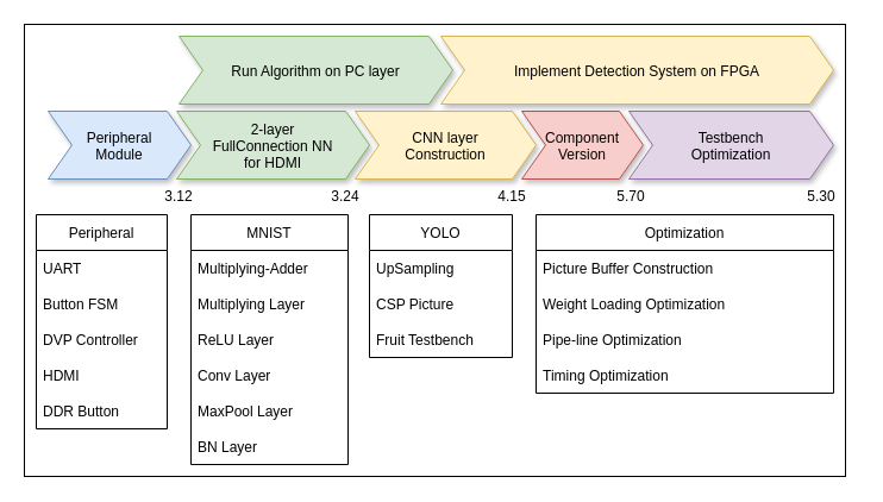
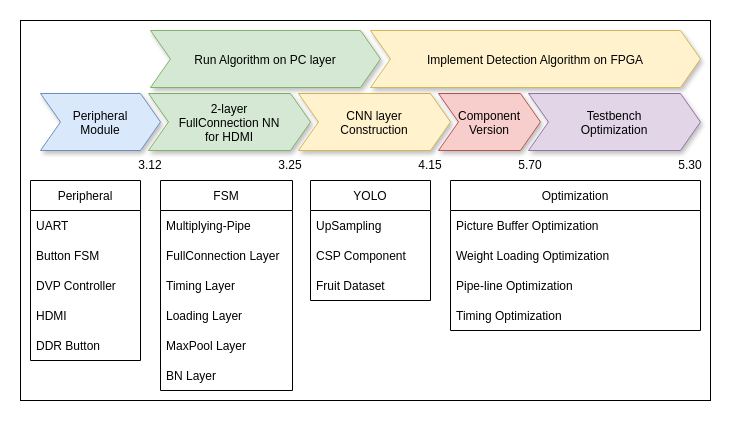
- <mxCell id="37" value="Implement Detection System on FPGA" style="shape=step;perimeter=stepPerimeter;fixedSize=1;points=[];fillColor=#fff2cc;strokeColor=#d6b656;shadow=1;" vertex="1" parent="1"><mxGeometry x="370" y="30" width="330" height="57" as="geometry" /></mxCell>
+ <mxCell id="37" value="Implement Detection Algorithm on FPGA" style="shape=step;perimeter=stepPerimeter;fixedSize=1;points=[];fillColor=#fff2cc;strokeColor=#d6b656;shadow=1;" vertex="1" parent="1"><mxGeometry x="370" y="30" width="330" height="57" as="geometry" /></mxCell>
- <mxCell id="10" value="3.24" style="text;html=1;strokeColor=none;fillColor=none;align=center;verticalAlign=middle;whiteSpace=wrap;rounded=0;" parent="1" vertex="1"><mxGeometry x="260" y="150" width="60" height="30" as="geometry" /></mxCell>
+ <mxCell id="10" value="3.25" style="text;html=1;strokeColor=none;fillColor=none;align=center;verticalAlign=middle;whiteSpace=wrap;rounded=0;" parent="1" vertex="1"><mxGeometry x="260" y="150" width="60" height="30" as="geometry" /></mxCell>
- <mxCell id="20" value="MNIST" style="swimlane;fontStyle=0;childLayout=stackLayout;horizontal=1;startSize=30;horizontalStack=0;resizeParent=1;resizeParentMax=0;resizeLast=0;collapsible=1;marginBottom=0;" vertex="1" parent="1"><mxGeometry x="160" y="180" width="132" height="210" as="geometry" /></mxCell>
+ <mxCell id="20" value="FSM" style="swimlane;fontStyle=0;childLayout=stackLayout;horizontal=1;startSize=30;horizontalStack=0;resizeParent=1;resizeParentMax=0;resizeLast=0;collapsible=1;marginBottom=0;" vertex="1" parent="1"><mxGeometry x="160" y="180" width="132" height="210" as="geometry" /></mxCell>
- <mxCell id="21" value="Multiplying-Adder" style="text;strokeColor=none;fillColor=none;align=left;verticalAlign=middle;spacingLeft=4;spacingRight=4;overflow=hidden;points=[[0,0.5],[1,0.5]];portConstraint=eastwest;rotatable=0;" vertex="1" parent="20"><mxGeometry y="30" width="132" height="30" as="geometry" /></mxCell>
+ <mxCell id="21" value="Multiplying-Pipe" style="text;strokeColor=none;fillColor=none;align=left;verticalAlign=middle;spacingLeft=4;spacingRight=4;overflow=hidden;points=[[0,0.5],[1,0.5]];portConstraint=eastwest;rotatable=0;" vertex="1" parent="20"><mxGeometry y="30" width="132" height="30" as="geometry" /></mxCell>
- <mxCell id="33" value="Picture Buffer Construction" style="text;strokeColor=none;fillColor=none;align=left;verticalAlign=middle;spacingLeft=4;spacingRight=4;overflow=hidden;points=[[0,0.5],[1,0.5]];portConstraint=eastwest;rotatable=0;" vertex="1" parent="32"><mxGeometry y="30" width="250" height="30" as="geometry" /></mxCell>
+ <mxCell id="33" value="Picture Buffer Optimization" style="text;strokeColor=none;fillColor=none;align=left;verticalAlign=middle;spacingLeft=4;spacingRight=4;overflow=hidden;points=[[0,0.5],[1,0.5]];portConstraint=eastwest;rotatable=0;" vertex="1" parent="32"><mxGeometry y="30" width="250" height="30" as="geometry" /></mxCell>
- <mxCell id="22" value="Multiplying Layer" style="text;strokeColor=none;fillColor=none;align=left;verticalAlign=middle;spacingLeft=4;spacingRight=4;overflow=hidden;points=[[0,0.5],[1,0.5]];portConstraint=eastwest;rotatable=0;" vertex="1" parent="20"><mxGeometry y="60" width="132" height="30" as="geometry" /></mxCell>
+ <mxCell id="22" value="FullConnection Layer" style="text;strokeColor=none;fillColor=none;align=left;verticalAlign=middle;spacingLeft=4;spacingRight=4;overflow=hidden;points=[[0,0.5],[1,0.5]];portConstraint=eastwest;rotatable=0;" vertex="1" parent="20"><mxGeometry y="60" width="132" height="30" as="geometry" /></mxCell>
- <mxCell id="30" value="CSP Picture" style="text;strokeColor=none;fillColor=none;align=left;verticalAlign=middle;spacingLeft=4;spacingRight=4;overflow=hidden;points=[[0,0.5],[1,0.5]];portConstraint=eastwest;rotatable=0;" vertex="1" parent="28"><mxGeometry y="60" width="120" height="30" as="geometry" /></mxCell>
+ <mxCell id="30" value="CSP Component" style="text;strokeColor=none;fillColor=none;align=left;verticalAlign=middle;spacingLeft=4;spacingRight=4;overflow=hidden;points=[[0,0.5],[1,0.5]];portConstraint=eastwest;rotatable=0;" vertex="1" parent="28"><mxGeometry y="60" width="120" height="30" as="geometry" /></mxCell>
- <mxCell id="23" value="ReLU Layer" style="text;strokeColor=none;fillColor=none;align=left;verticalAlign=middle;spacingLeft=4;spacingRight=4;overflow=hidden;points=[[0,0.5],[1,0.5]];portConstraint=eastwest;rotatable=0;" vertex="1" parent="20"><mxGeometry y="90" width="132" height="30" as="geometry" /></mxCell>
+ <mxCell id="23" value="Timing Layer" style="text;strokeColor=none;fillColor=none;align=left;verticalAlign=middle;spacingLeft=4;spacingRight=4;overflow=hidden;points=[[0,0.5],[1,0.5]];portConstraint=eastwest;rotatable=0;" vertex="1" parent="20"><mxGeometry y="90" width="132" height="30" as="geometry" /></mxCell>
- <mxCell id="31" value="Fruit Testbench" style="text;strokeColor=none;fillColor=none;align=left;verticalAlign=middle;spacingLeft=4;spacingRight=4;overflow=hidden;points=[[0,0.5],[1,0.5]];portConstraint=eastwest;rotatable=0;" vertex="1" parent="28"><mxGeometry y="90" width="120" height="30" as="geometry" /></mxCell>
+ <mxCell id="31" value="Fruit Dataset" style="text;strokeColor=none;fillColor=none;align=left;verticalAlign=middle;spacingLeft=4;spacingRight=4;overflow=hidden;points=[[0,0.5],[1,0.5]];portConstraint=eastwest;rotatable=0;" vertex="1" parent="28"><mxGeometry y="90" width="120" height="30" as="geometry" /></mxCell>
- <mxCell id="24" value="Conv Layer" style="text;strokeColor=none;fillColor=none;align=left;verticalAlign=middle;spacingLeft=4;spacingRight=4;overflow=hidden;points=[[0,0.5],[1,0.5]];portConstraint=eastwest;rotatable=0;" vertex="1" parent="20"><mxGeometry y="120" width="132" height="30" as="geometry" /></mxCell>
+ <mxCell id="24" value="Loading Layer" style="text;strokeColor=none;fillColor=none;align=left;verticalAlign=middle;spacingLeft=4;spacingRight=4;overflow=hidden;points=[[0,0.5],[1,0.5]];portConstraint=eastwest;rotatable=0;" vertex="1" parent="20"><mxGeometry y="120" width="132" height="30" as="geometry" /></mxCell>
